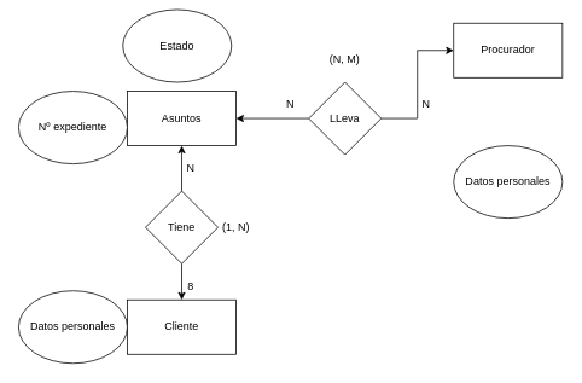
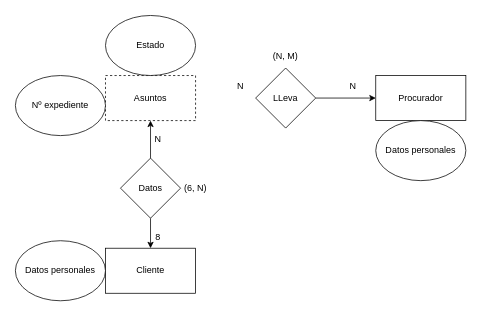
- <mxCell id="12" value="Estado" style="ellipse;whiteSpace=wrap;html=1;" vertex="1" parent="1"><mxGeometry x="135" y="10" width="120" height="80" as="geometry" /></mxCell>
+ <mxCell id="12" value="Estado" style="ellipse;whiteSpace=wrap;html=1;" vertex="1" parent="1"><mxGeometry x="140" y="20" width="120" height="80" as="geometry" /></mxCell>
- <mxCell id="6" value="Procurador" style="rounded=0;whiteSpace=wrap;html=1;" vertex="1" parent="1"><mxGeometry x="500" y="25" width="120" height="60" as="geometry" /></mxCell>
+ <mxCell id="6" value="Procurador" style="rounded=0;whiteSpace=wrap;html=1;" vertex="1" parent="1"><mxGeometry x="500" y="100" width="120" height="60" as="geometry" /></mxCell>
- <mxCell id="20" value="(N, M)" style="text;html=1;align=center;verticalAlign=middle;whiteSpace=wrap;rounded=0;" vertex="1" parent="1"><mxGeometry x="350" y="50" width="60" height="30" as="geometry" /></mxCell>
+ <mxCell id="20" value="(N, M)" style="text;html=1;align=center;verticalAlign=middle;whiteSpace=wrap;rounded=0;" vertex="1" parent="1"><mxGeometry x="350" y="60" width="60" height="30" as="geometry" /></mxCell>
- <mxCell id="2" value="Asuntos" style="rounded=0;whiteSpace=wrap;html=1;" vertex="1" parent="1"><mxGeometry x="140" y="100" width="120" height="60" as="geometry" /></mxCell>
+ <mxCell id="2" value="Asuntos" style="rounded=0;whiteSpace=wrap;html=1;dashed=1;" vertex="1" parent="1"><mxGeometry x="140" y="100" width="120" height="60" as="geometry" /></mxCell>
- <mxCell id="3" style="edgeStyle=orthogonalEdgeStyle;rounded=0;orthogonalLoop=1;jettySize=auto;html=1;exitX=0;exitY=0.5;exitDx=0;exitDy=0;entryX=1;entryY=0.5;entryDx=0;entryDy=0;" edge="1" parent="1" source="5" target="2"><mxGeometry relative="1" as="geometry" /></mxCell>
- <mxCell id="10" value="Tiene" style="rhombus;whiteSpace=wrap;html=1;" vertex="1" parent="1"><mxGeometry x="160" y="210" width="80" height="80" as="geometry" /></mxCell>
+ <mxCell id="10" value="Datos" style="rhombus;whiteSpace=wrap;html=1;" vertex="1" parent="1"><mxGeometry x="160" y="210" width="80" height="80" as="geometry" /></mxCell>
- <mxCell id="16" value="(1, N)" style="text;html=1;align=center;verticalAlign=middle;whiteSpace=wrap;rounded=0;" vertex="1" parent="1"><mxGeometry x="230" y="235" width="60" height="30" as="geometry" /></mxCell>
+ <mxCell id="16" value="(6, N)" style="text;html=1;align=center;verticalAlign=middle;whiteSpace=wrap;rounded=0;" vertex="1" parent="1"><mxGeometry x="230" y="235" width="60" height="30" as="geometry" /></mxCell>
